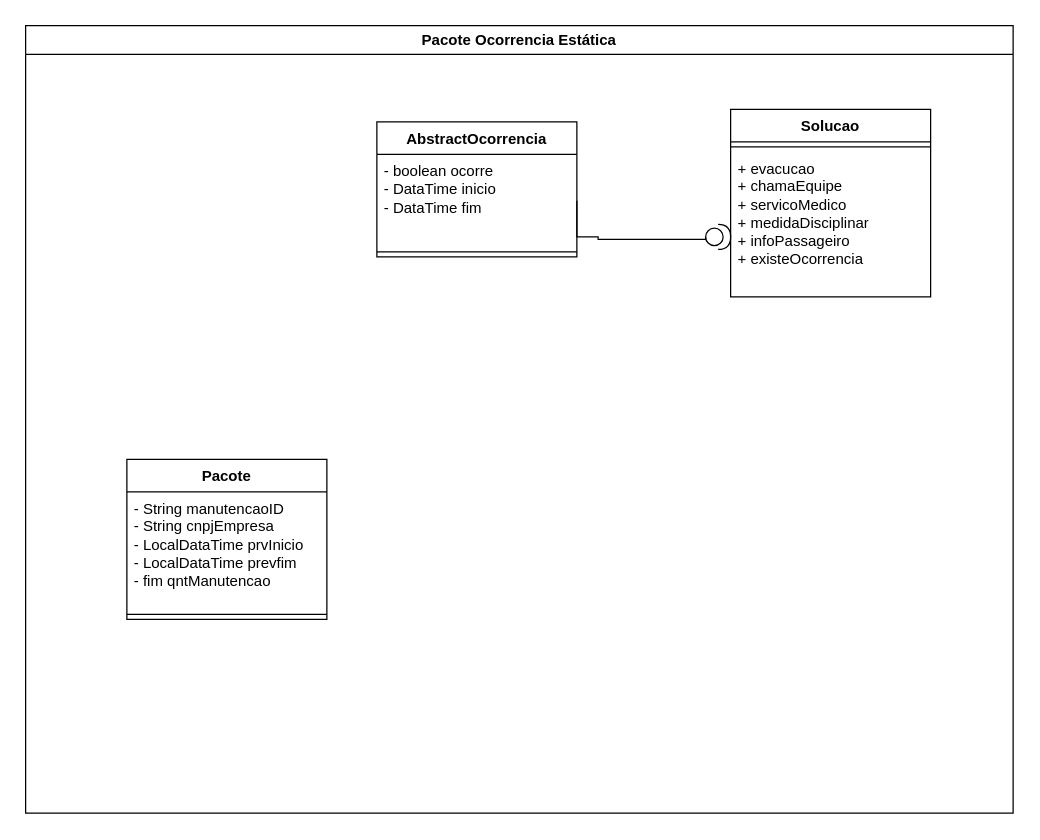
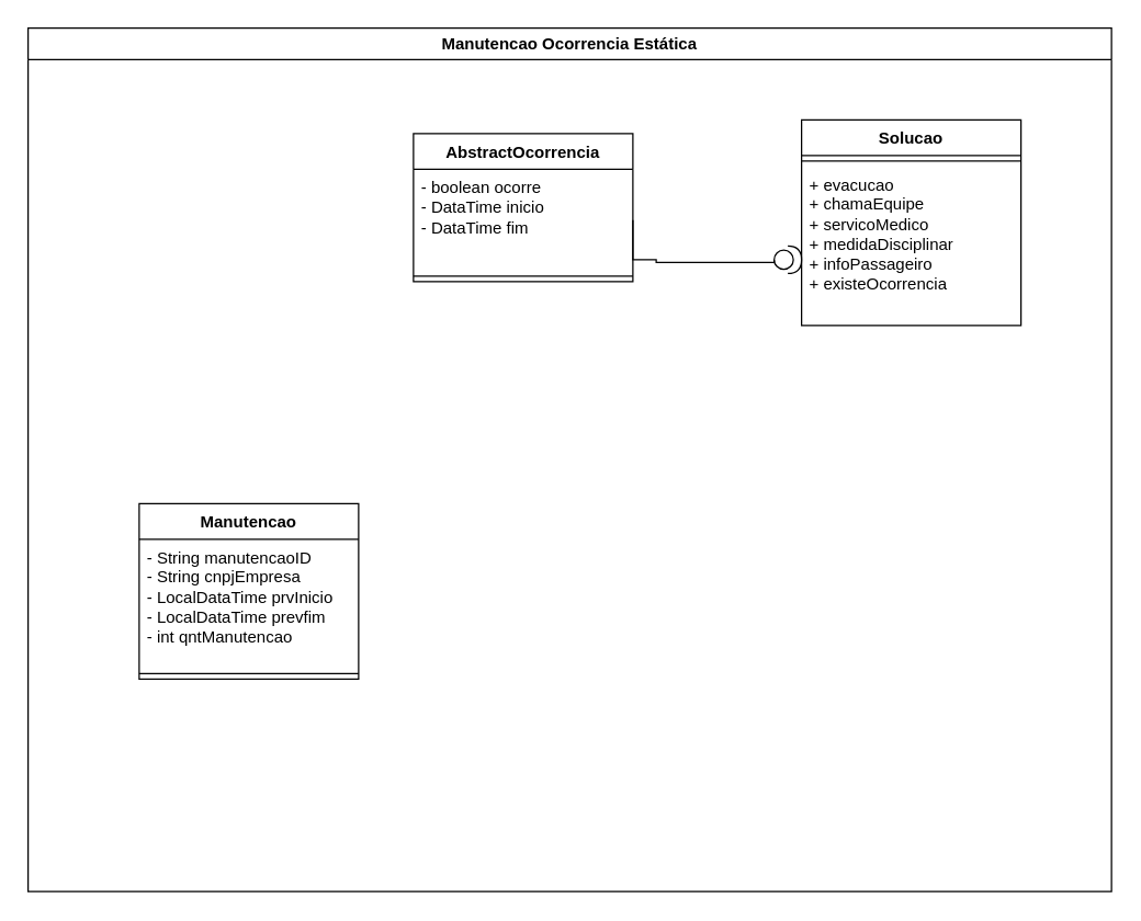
- <mxCell id="5" value="Pacote Ocorrencia Estática" style="swimlane;whiteSpace=wrap;html=1;" vertex="1" parent="1"><mxGeometry x="20" y="20" width="790" height="630" as="geometry" /></mxCell>
+ <mxCell id="5" value="Manutencao Ocorrencia Estática" style="swimlane;whiteSpace=wrap;html=1;" vertex="1" parent="1"><mxGeometry x="20" y="20" width="790" height="630" as="geometry" /></mxCell>
- <mxCell id="6" value="&lt;font style=&quot;vertical-align: inherit;&quot;&gt;&lt;font style=&quot;vertical-align: inherit;&quot;&gt;Pacote&lt;/font&gt;&lt;/font&gt;" style="swimlane;fontStyle=1;align=center;verticalAlign=top;childLayout=stackLayout;horizontal=1;startSize=26;horizontalStack=0;resizeParent=1;resizeParentMax=0;resizeLast=0;collapsible=1;marginBottom=0;whiteSpace=wrap;html=1;" parent="5" vertex="1"><mxGeometry x="81" y="347" width="160" height="128" as="geometry" /></mxCell>
+ <mxCell id="6" value="&lt;font style=&quot;vertical-align: inherit;&quot;&gt;&lt;font style=&quot;vertical-align: inherit;&quot;&gt;Manutencao&lt;/font&gt;&lt;/font&gt;" style="swimlane;fontStyle=1;align=center;verticalAlign=top;childLayout=stackLayout;horizontal=1;startSize=26;horizontalStack=0;resizeParent=1;resizeParentMax=0;resizeLast=0;collapsible=1;marginBottom=0;whiteSpace=wrap;html=1;" parent="5" vertex="1"><mxGeometry x="81" y="347" width="160" height="128" as="geometry" /></mxCell>
- <mxCell id="7" value="&lt;font style=&quot;vertical-align: inherit;&quot;&gt;&lt;font style=&quot;vertical-align: inherit;&quot;&gt;- String manutencaoID&lt;/font&gt;&lt;/font&gt;&lt;div&gt;&lt;span style=&quot;background-color: initial;&quot;&gt;- String cnpjEmpresa&lt;/span&gt;&lt;/div&gt;&lt;div&gt;&lt;span style=&quot;background-color: initial;&quot;&gt;- LocalDataTime prvInicio&lt;/span&gt;&lt;/div&gt;&lt;div&gt;&lt;span style=&quot;background-color: initial;&quot;&gt;- LocalDataTime prevfim&lt;/span&gt;&lt;/div&gt;&lt;div&gt;&lt;span style=&quot;background-color: initial;&quot;&gt;- fim qntManutencao&lt;/span&gt;&lt;/div&gt;" style="text;strokeColor=none;fillColor=none;align=left;verticalAlign=top;spacingLeft=4;spacingRight=4;overflow=hidden;rotatable=0;points=[[0,0.5],[1,0.5]];portConstraint=eastwest;whiteSpace=wrap;html=1;" parent="6" vertex="1"><mxGeometry y="26" width="160" height="94" as="geometry" /></mxCell>
+ <mxCell id="7" value="&lt;font style=&quot;vertical-align: inherit;&quot;&gt;&lt;font style=&quot;vertical-align: inherit;&quot;&gt;- String manutencaoID&lt;/font&gt;&lt;/font&gt;&lt;div&gt;&lt;span style=&quot;background-color: initial;&quot;&gt;- String cnpjEmpresa&lt;/span&gt;&lt;/div&gt;&lt;div&gt;&lt;span style=&quot;background-color: initial;&quot;&gt;- LocalDataTime prvInicio&lt;/span&gt;&lt;/div&gt;&lt;div&gt;&lt;span style=&quot;background-color: initial;&quot;&gt;- LocalDataTime prevfim&lt;/span&gt;&lt;/div&gt;&lt;div&gt;&lt;span style=&quot;background-color: initial;&quot;&gt;- int qntManutencao&lt;/span&gt;&lt;/div&gt;" style="text;strokeColor=none;fillColor=none;align=left;verticalAlign=top;spacingLeft=4;spacingRight=4;overflow=hidden;rotatable=0;points=[[0,0.5],[1,0.5]];portConstraint=eastwest;whiteSpace=wrap;html=1;" parent="6" vertex="1"><mxGeometry y="26" width="160" height="94" as="geometry" /></mxCell>
